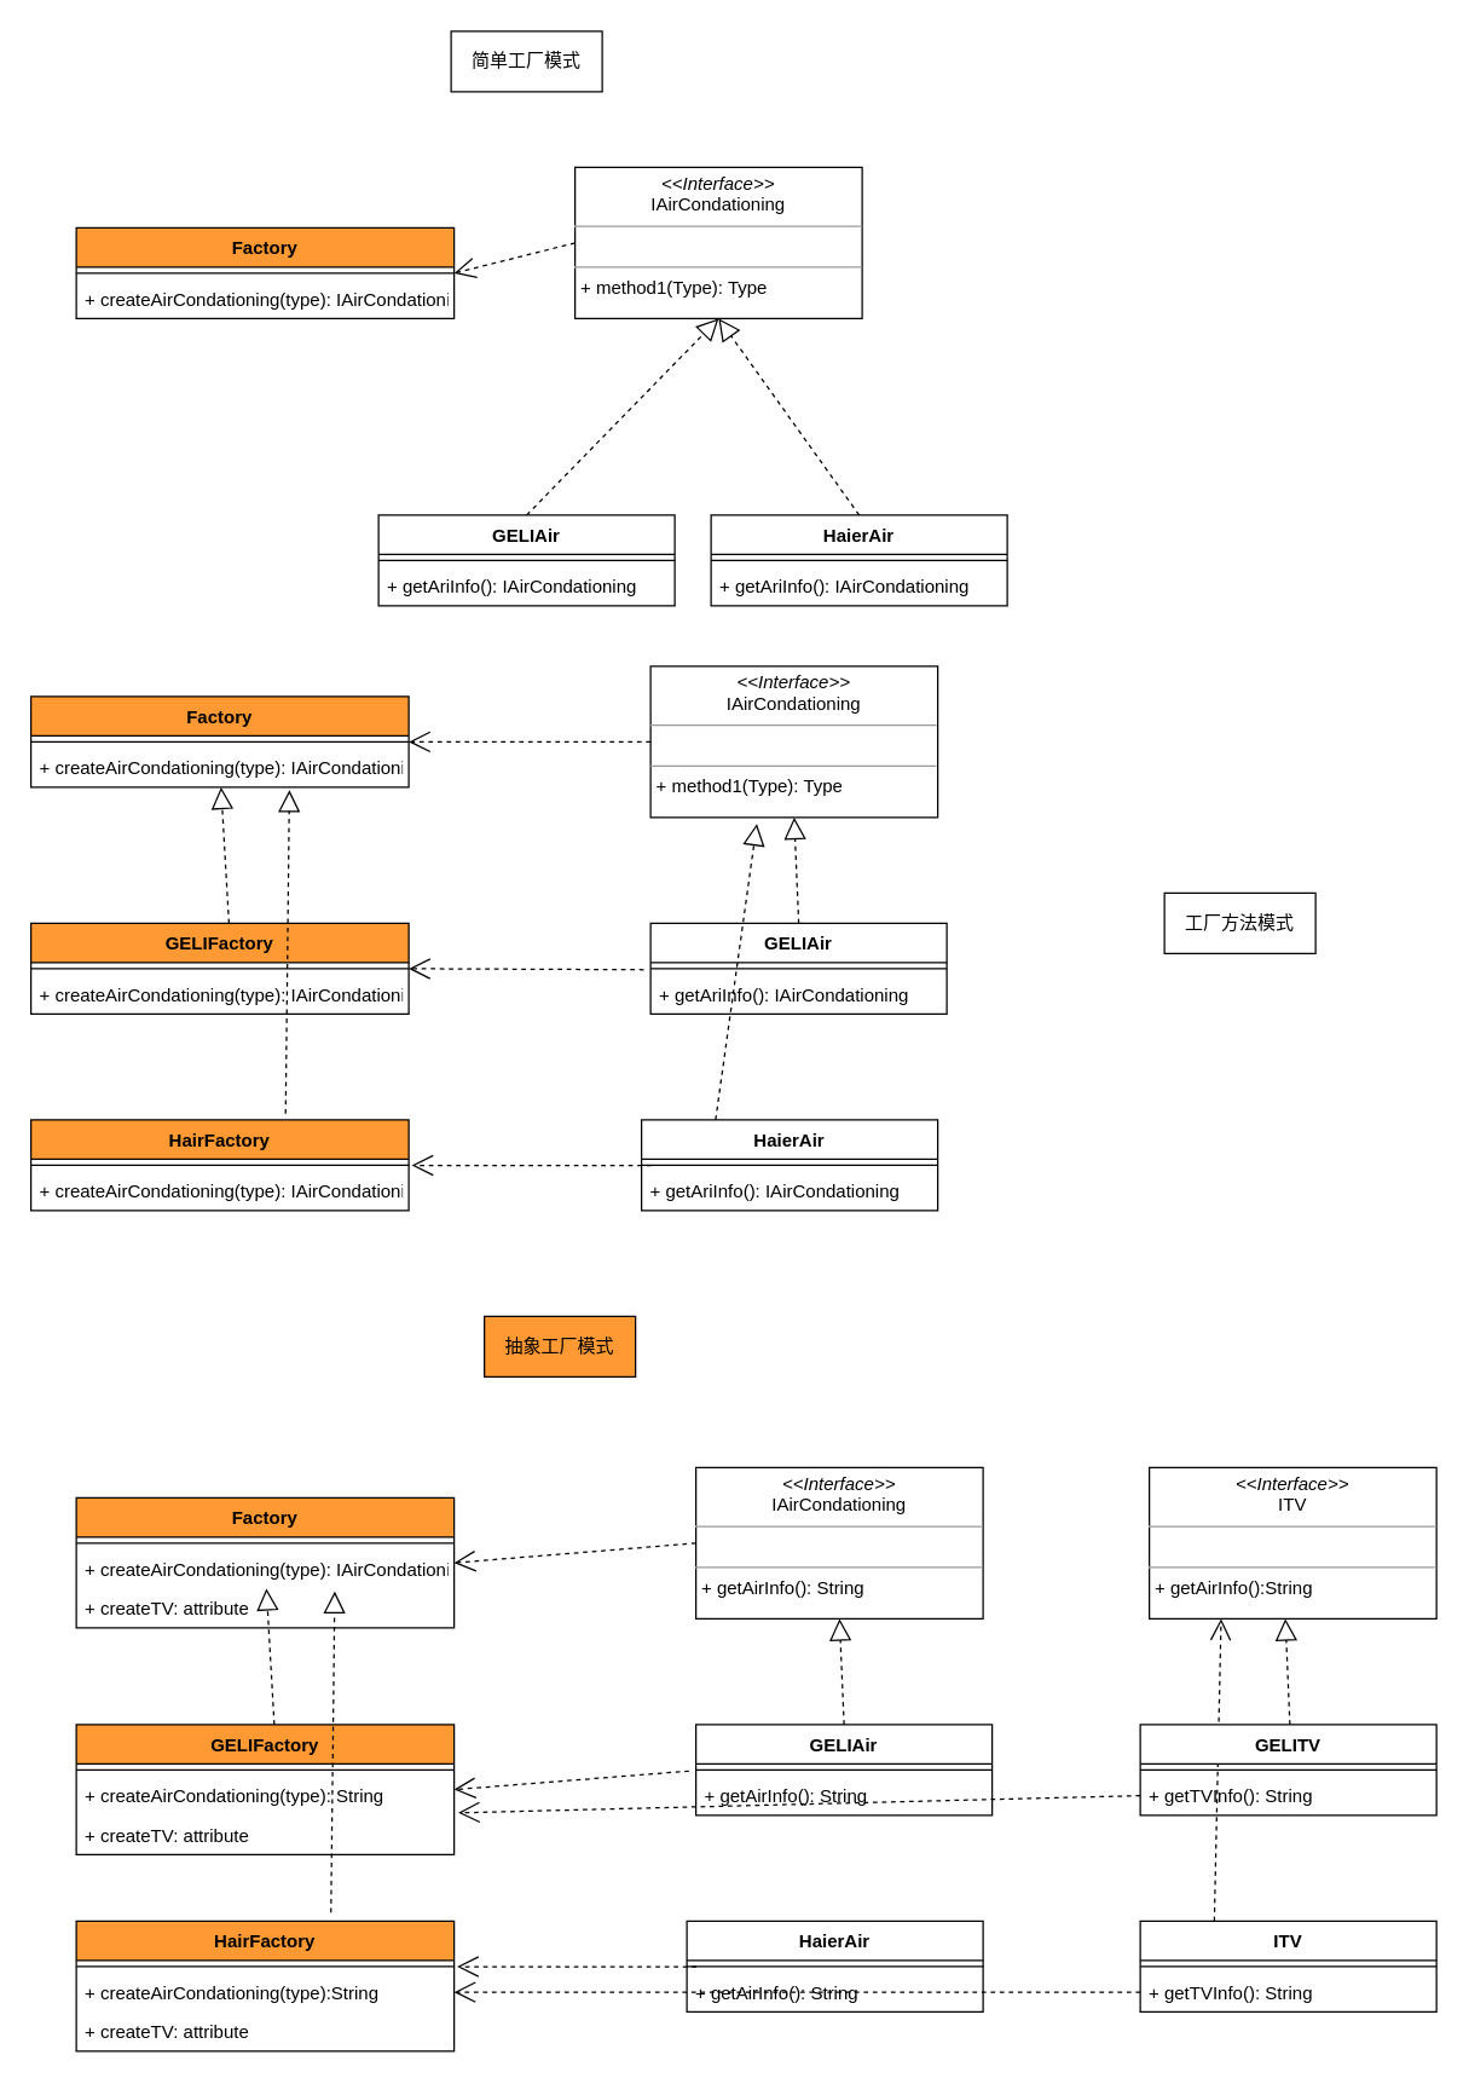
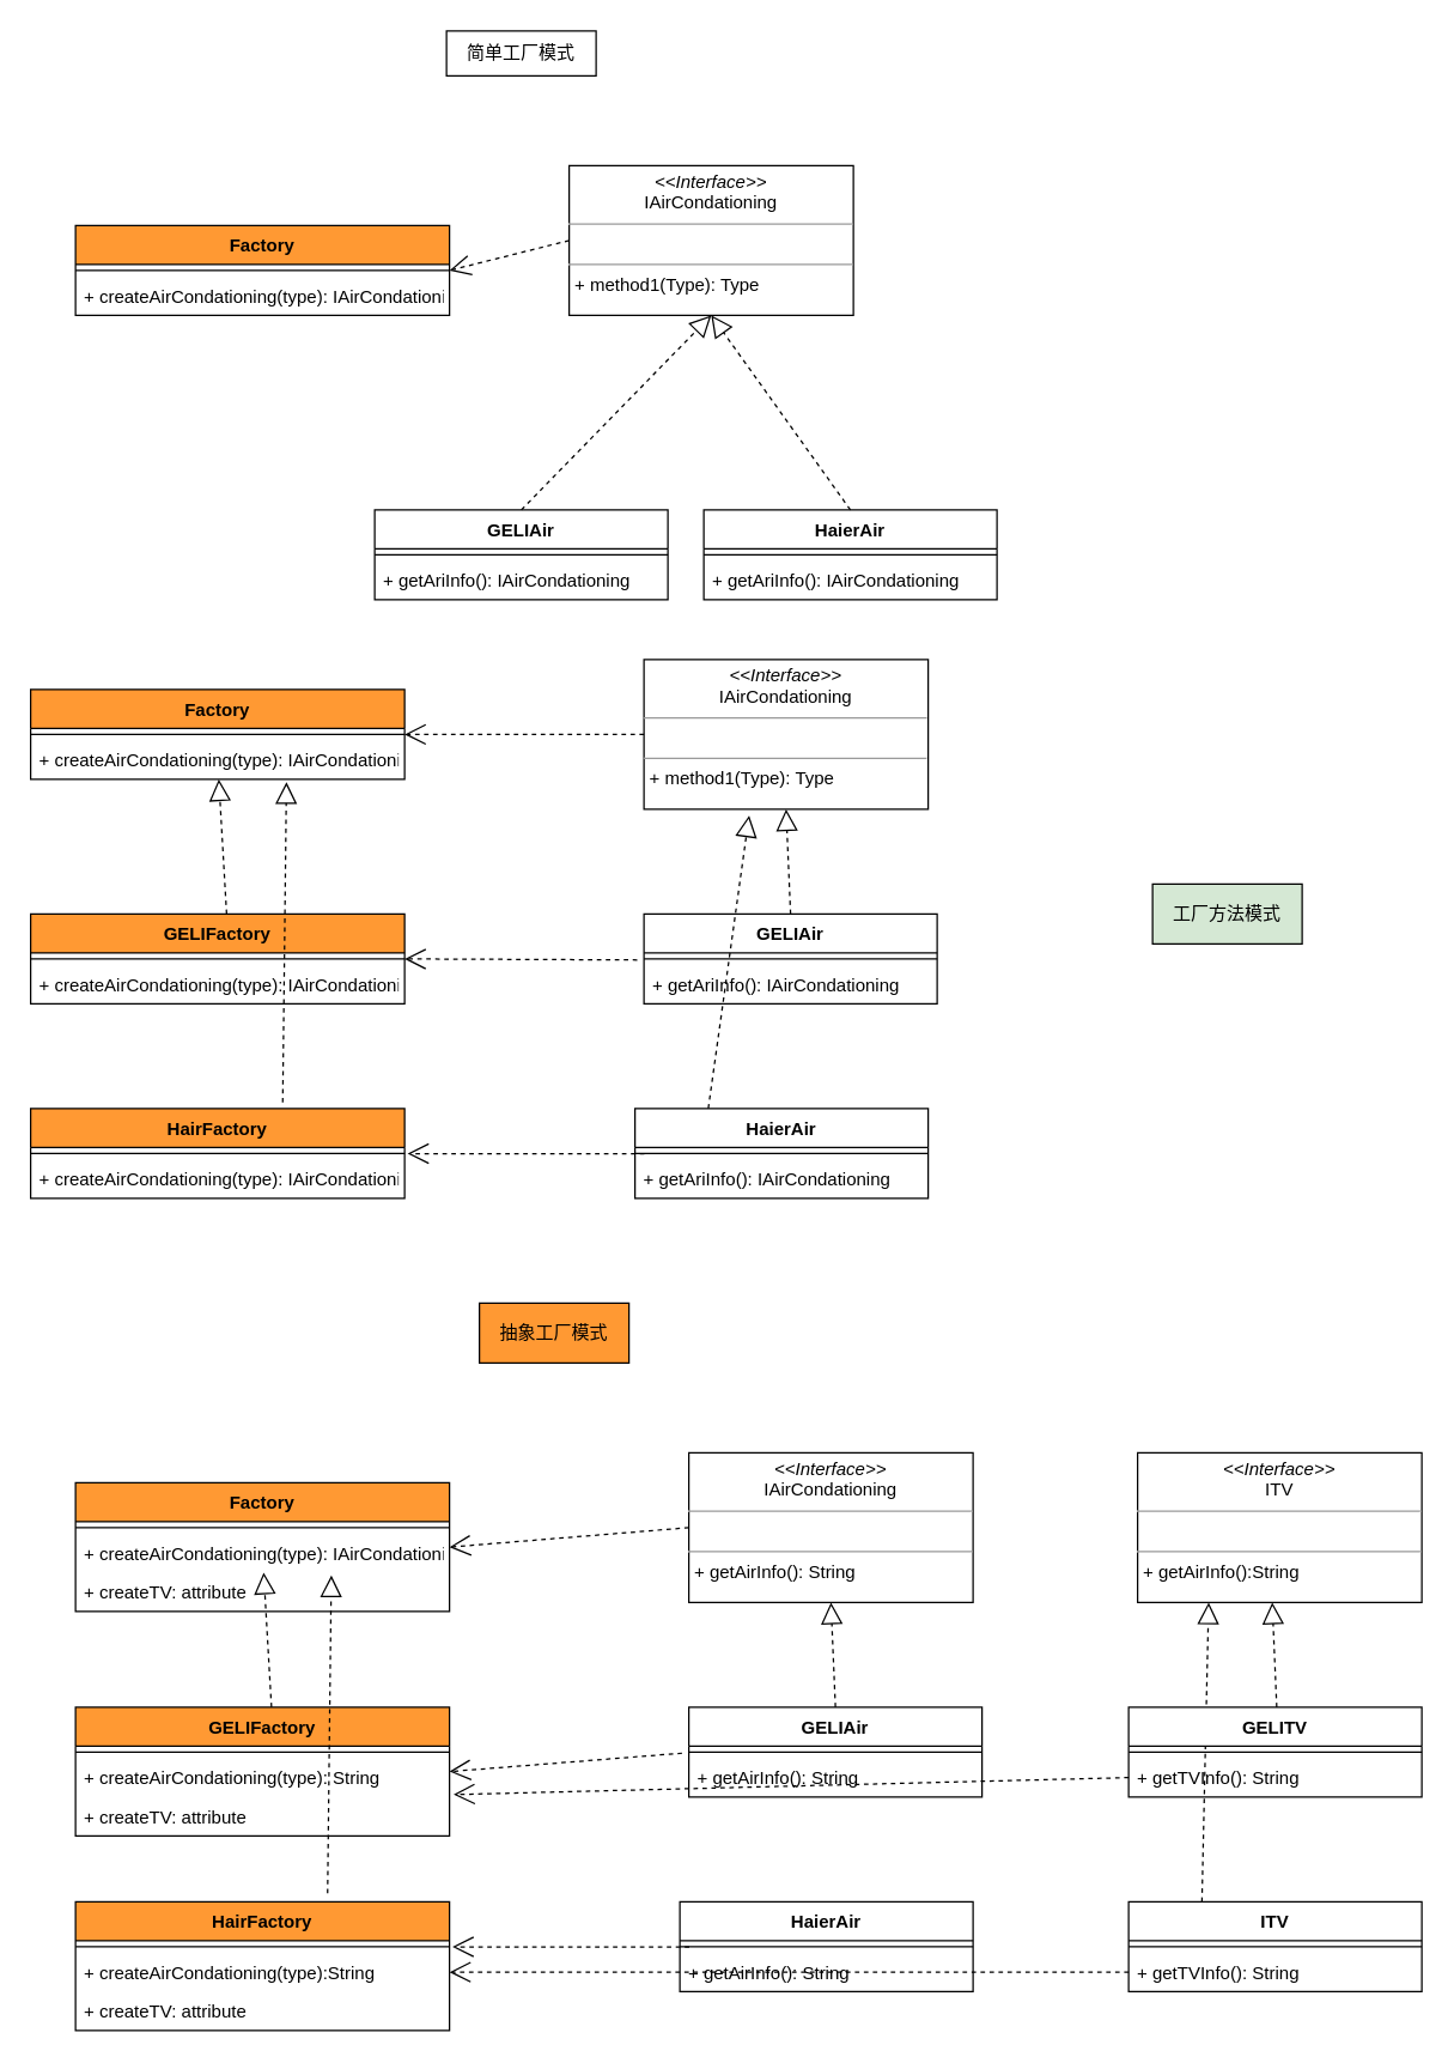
- <mxCell id="15" value="简单工厂模式" style="whiteSpace=wrap;html=1;align=center;" vertex="1" parent="1"><mxGeometry x="298" y="20" width="100" height="40" as="geometry" /></mxCell>
+ <mxCell id="15" value="简单工厂模式" style="whiteSpace=wrap;html=1;align=center;" vertex="1" parent="1"><mxGeometry x="298" y="20" width="100" height="30" as="geometry" /></mxCell>
- <mxCell id="29" value="工厂方法模式" style="whiteSpace=wrap;html=1;align=center;" vertex="1" parent="1"><mxGeometry x="770" y="590" width="100" height="40" as="geometry" /></mxCell>
+ <mxCell id="29" value="工厂方法模式" style="whiteSpace=wrap;html=1;align=center;fillColor=#d5e8d4;" vertex="1" parent="1"><mxGeometry x="770" y="590" width="100" height="40" as="geometry" /></mxCell>
- <mxCell id="52" value="" style="endArrow=open;dashed=1;endFill=0;endSize=12;html=1;shadow=0;exitX=0.25;exitY=0;exitDx=0;exitDy=0;entryX=0.25;entryY=1;entryDx=0;entryDy=0;" edge="1" parent="1" source="71" target="67"><mxGeometry width="160" relative="1" as="geometry"><mxPoint x="390" y="1210" as="sourcePoint" /><mxPoint x="517" y="1080" as="targetPoint" /><Array as="points" /></mxGeometry></mxCell>
+ <mxCell id="52" value="" style="endArrow=block;dashed=1;endFill=0;endSize=12;html=1;shadow=0;exitX=0.25;exitY=0;exitDx=0;exitDy=0;entryX=0.25;entryY=1;entryDx=0;entryDy=0;" edge="1" parent="1" source="71" target="67"><mxGeometry width="160" relative="1" as="geometry"><mxPoint x="390" y="1210" as="sourcePoint" /><mxPoint x="517" y="1080" as="targetPoint" /><Array as="points" /></mxGeometry></mxCell>
